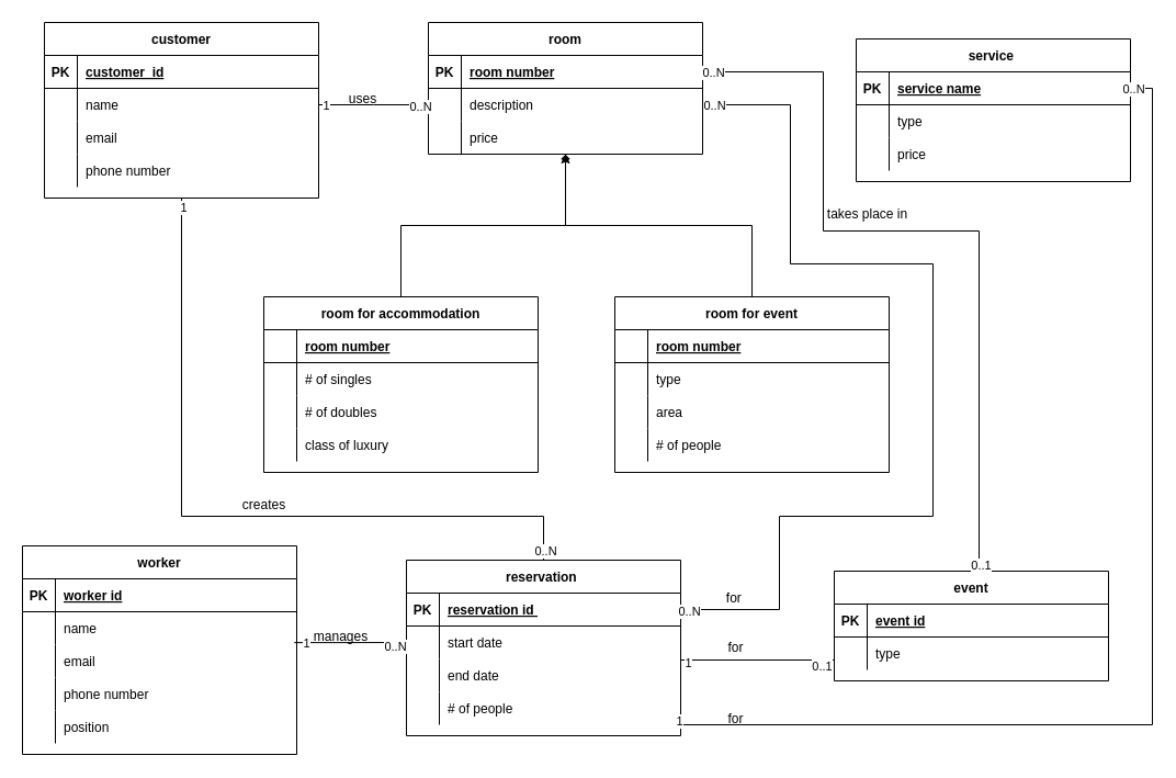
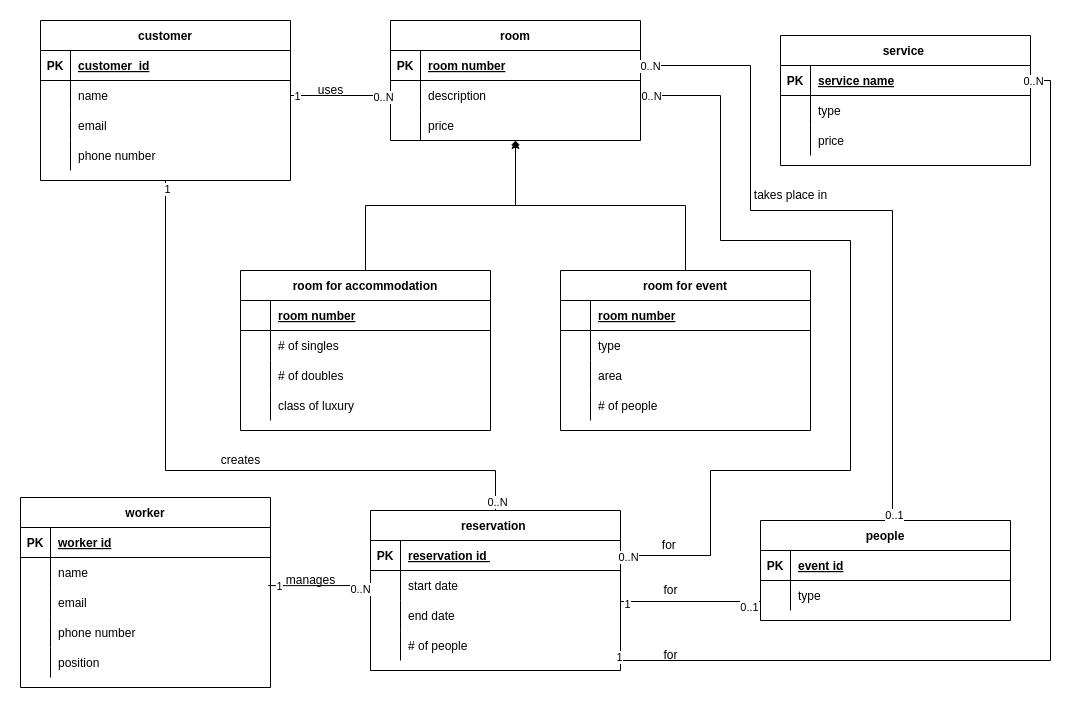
- <mxCell id="57" value="event" style="shape=table;startSize=30;container=1;collapsible=1;childLayout=tableLayout;fixedRows=1;rowLines=0;fontStyle=1;align=center;resizeLast=1;" parent="1" vertex="1"><mxGeometry x="760" y="520" width="250" height="100" as="geometry" /></mxCell>
+ <mxCell id="57" value="people" style="shape=table;startSize=30;container=1;collapsible=1;childLayout=tableLayout;fixedRows=1;rowLines=0;fontStyle=1;align=center;resizeLast=1;" parent="1" vertex="1"><mxGeometry x="760" y="520" width="250" height="100" as="geometry" /></mxCell>
